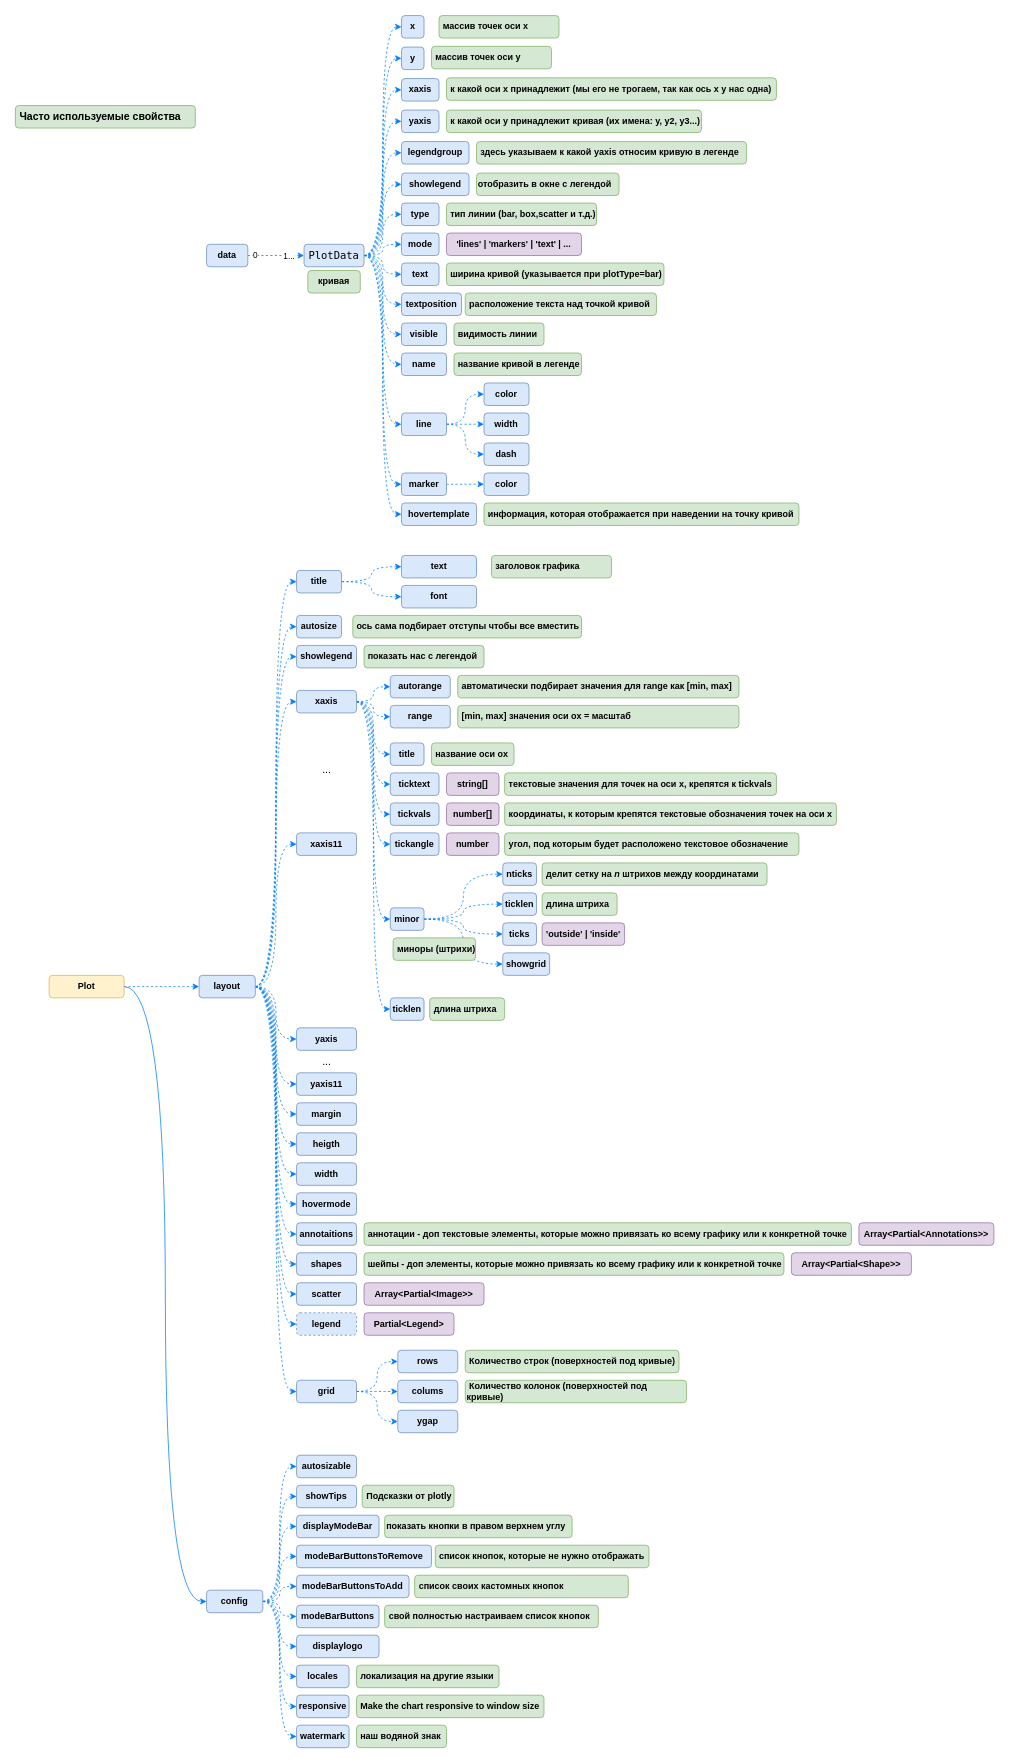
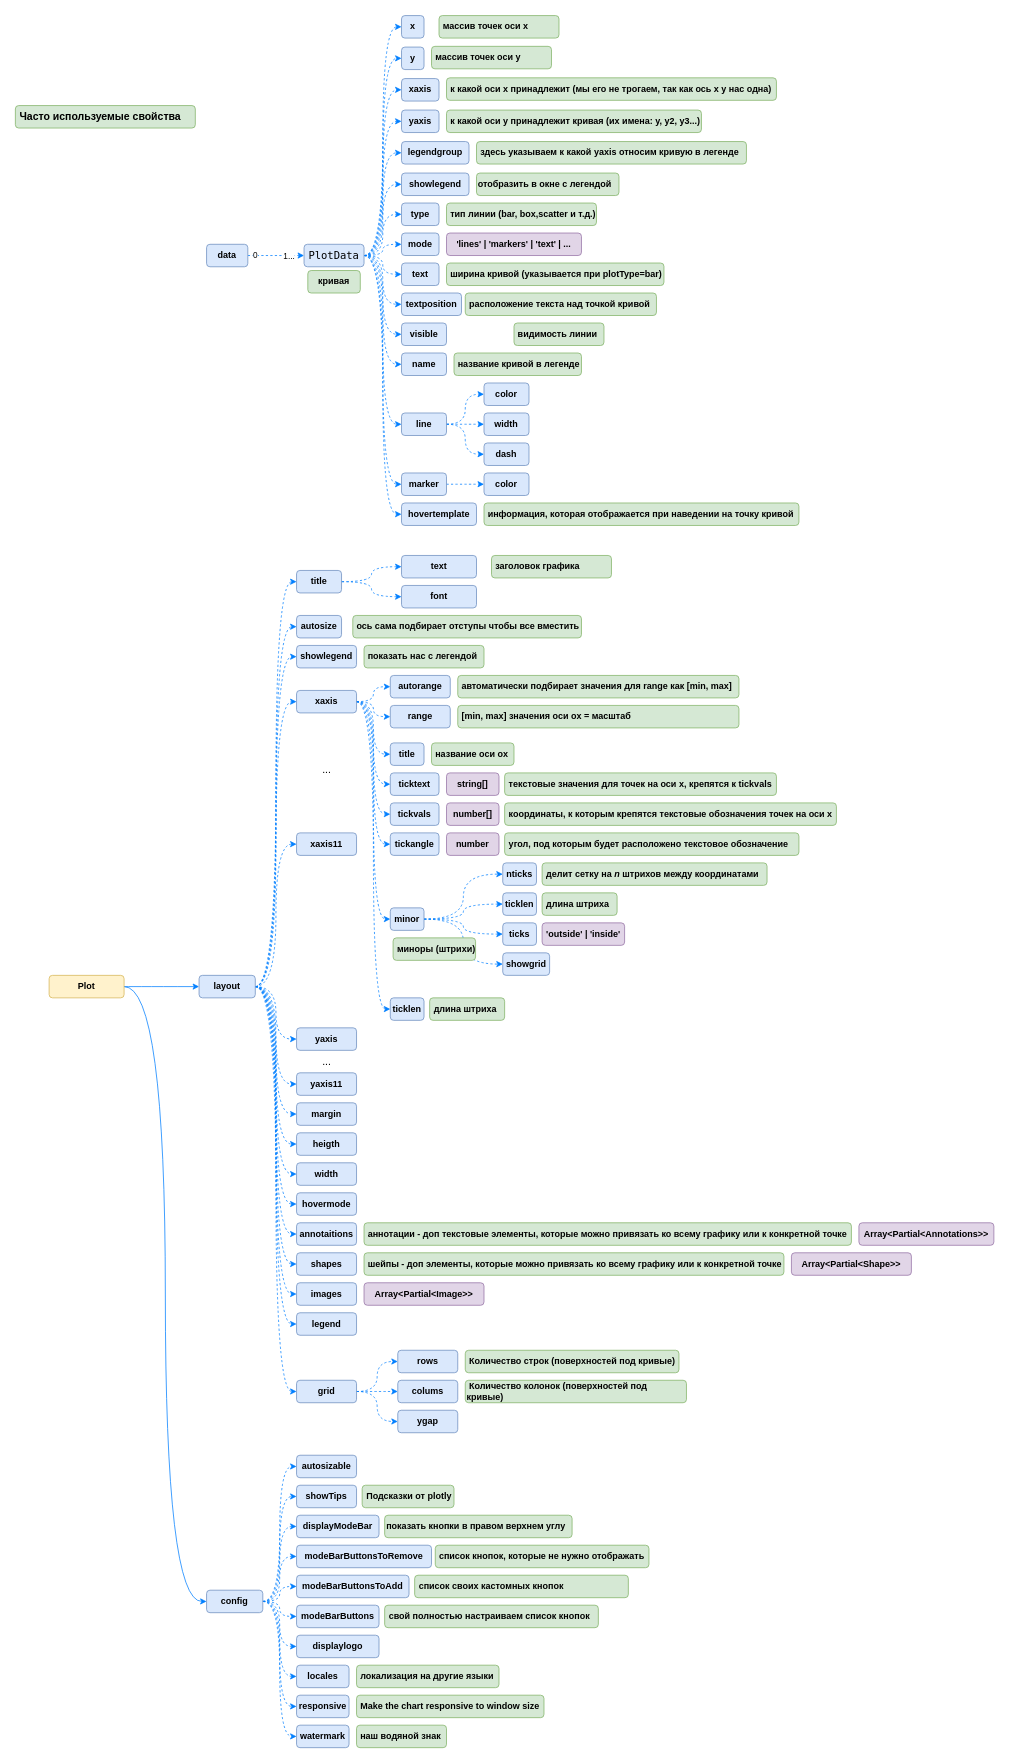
- <mxCell id="75" value="&amp;nbsp;видимость линии" style="whiteSpace=wrap;html=1;fillColor=#d5e8d4;strokeColor=#82b366;rounded=1;fontStyle=1;align=left;" parent="1" vertex="1"><mxGeometry x="605" y="430" width="120" height="30" as="geometry" /></mxCell>
+ <mxCell id="75" value="&amp;nbsp;видимость линии" style="whiteSpace=wrap;html=1;fillColor=#d5e8d4;strokeColor=#82b366;rounded=1;fontStyle=1;align=left;" parent="1" vertex="1"><mxGeometry x="685" y="430" width="120" height="30" as="geometry" /></mxCell>
- <mxCell id="2" style="edgeStyle=orthogonalEdgeStyle;rounded=0;orthogonalLoop=1;jettySize=auto;html=1;entryX=0;entryY=0.5;entryDx=0;entryDy=0;strokeColor=#007FFF;fillColor=#dae8fc;dashed=1;curved=1;" parent="1" source="4" target="25" edge="1"><mxGeometry relative="1" as="geometry" /></mxCell>
+ <mxCell id="2" style="edgeStyle=orthogonalEdgeStyle;rounded=0;orthogonalLoop=1;jettySize=auto;html=1;entryX=0;entryY=0.5;entryDx=0;entryDy=0;strokeColor=#007FFF;fillColor=#dae8fc;dashed=0;curved=1;" parent="1" source="4" target="25" edge="1"><mxGeometry relative="1" as="geometry" /></mxCell>
- <mxCell id="139" value="scatter" style="rounded=1;whiteSpace=wrap;html=1;fillColor=#dae8fc;strokeColor=#6c8ebf;fontStyle=1" parent="1" vertex="1"><mxGeometry x="395" y="1710" width="80" height="30" as="geometry" /></mxCell>
+ <mxCell id="139" value="images" style="rounded=1;whiteSpace=wrap;html=1;fillColor=#dae8fc;strokeColor=#6c8ebf;fontStyle=1" parent="1" vertex="1"><mxGeometry x="395" y="1710" width="80" height="30" as="geometry" /></mxCell>
- <mxCell id="140" value="legend" style="rounded=1;whiteSpace=wrap;html=1;fillColor=#dae8fc;strokeColor=#6c8ebf;fontStyle=1;dashed=1;" parent="1" vertex="1"><mxGeometry x="395" y="1750" width="80" height="30" as="geometry" /></mxCell>
+ <mxCell id="140" value="legend" style="rounded=1;whiteSpace=wrap;html=1;fillColor=#dae8fc;strokeColor=#6c8ebf;fontStyle=1" parent="1" vertex="1"><mxGeometry x="395" y="1750" width="80" height="30" as="geometry" /></mxCell>
- <mxCell id="145" value="Partial&amp;lt;Legend&amp;gt;" style="rounded=1;whiteSpace=wrap;html=1;fillColor=#e1d5e7;strokeColor=#9673a6;fontStyle=1" parent="1" vertex="1"><mxGeometry x="485" y="1750" width="120" height="30" as="geometry" /></mxCell>
